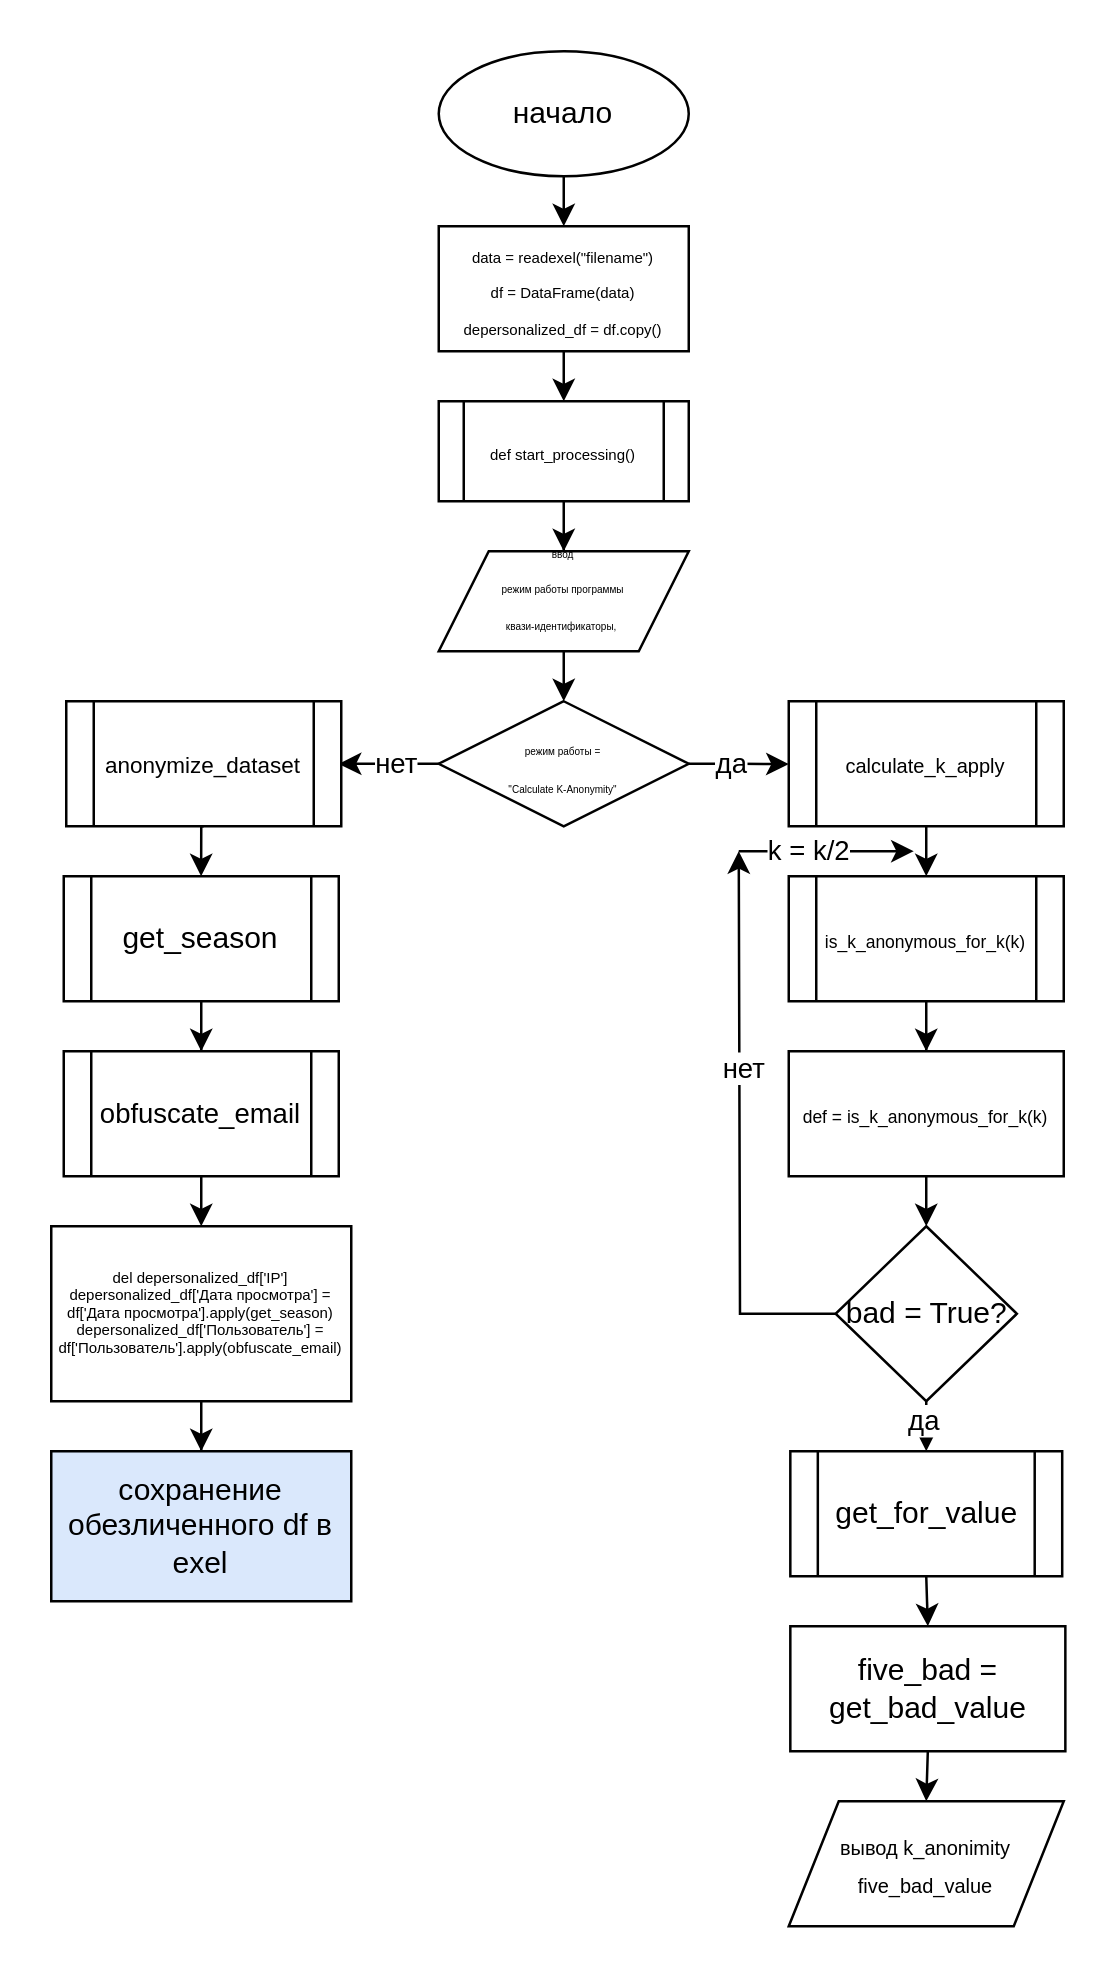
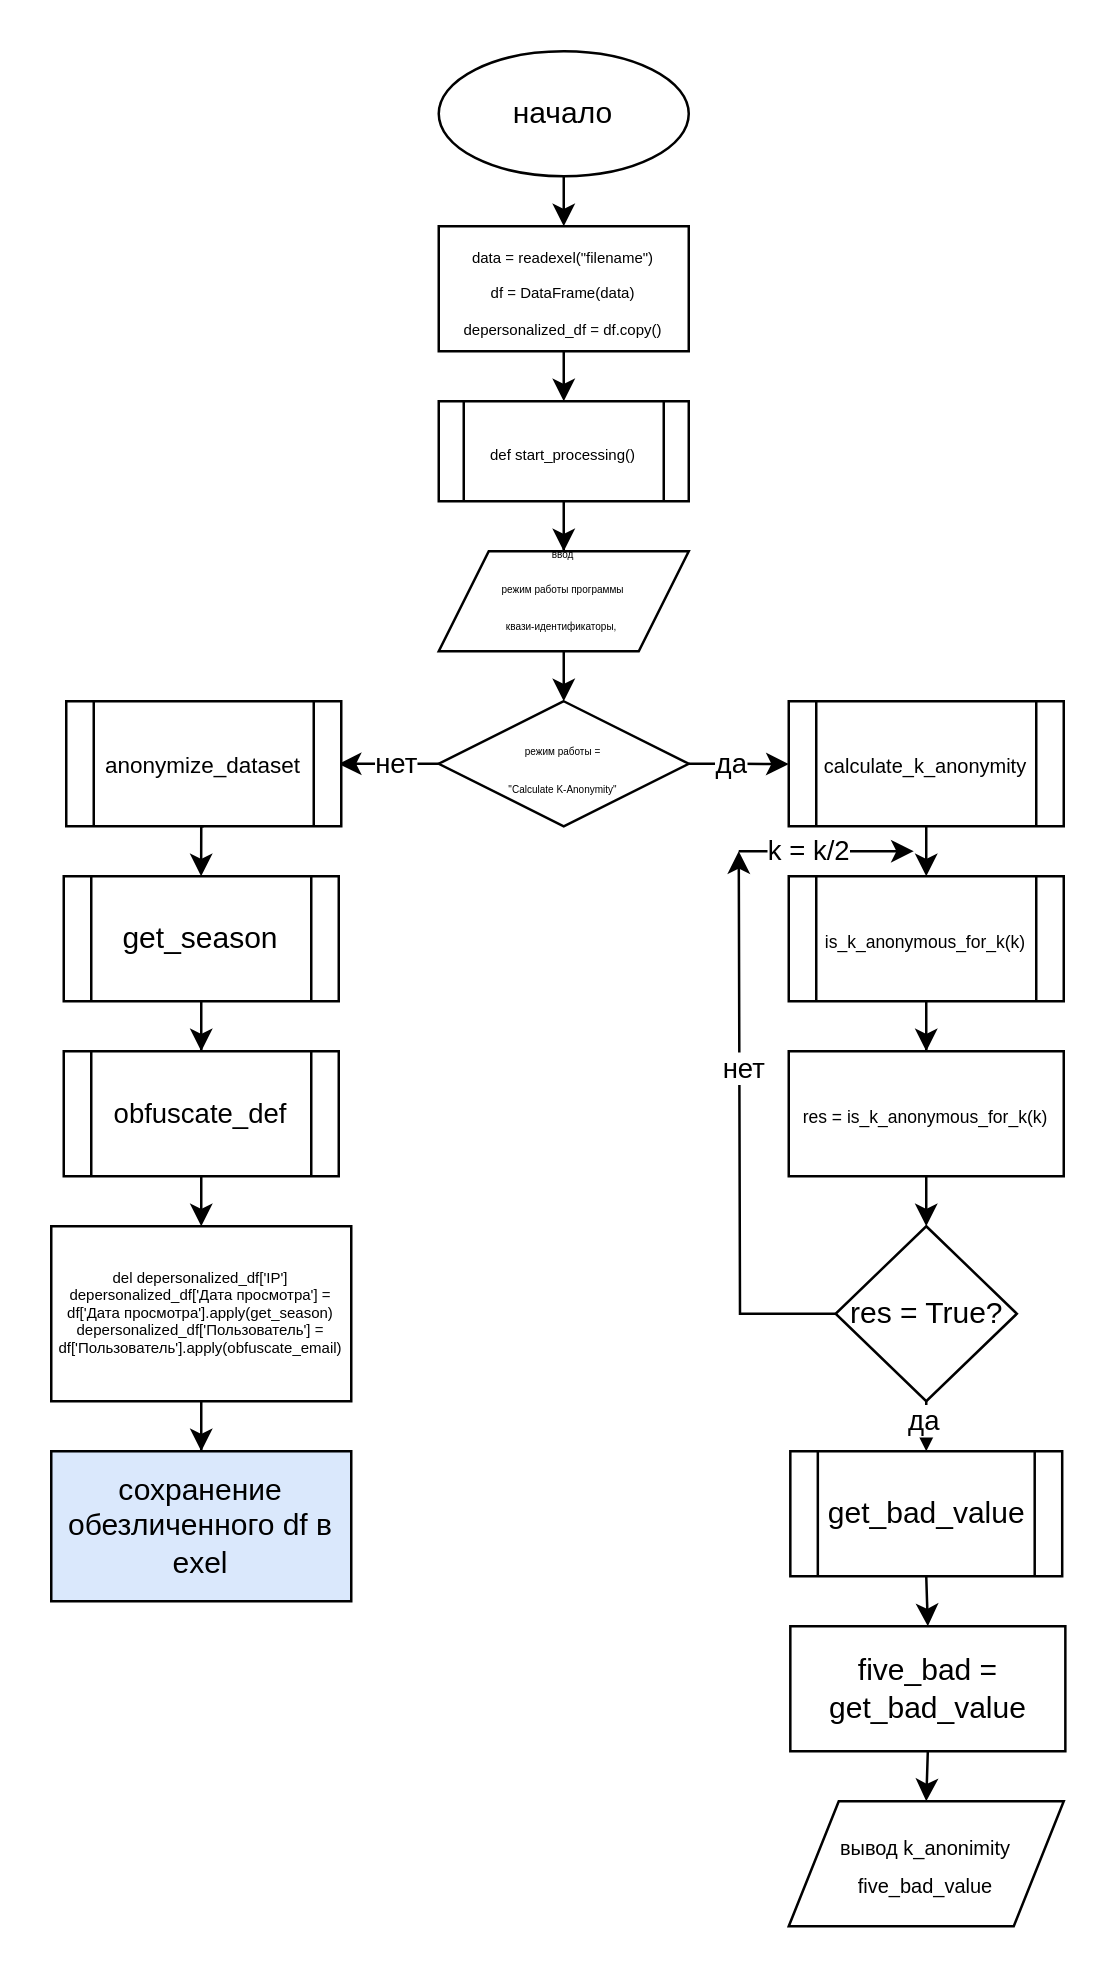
- <mxCell id="19" value="&lt;font style=&quot;font-size: 8px;&quot;&gt;calculate_k_apply&lt;/font&gt;" style="shape=process;whiteSpace=wrap;html=1;backgroundOutline=1;" vertex="1" parent="1"><mxGeometry x="315" y="280" width="110" height="50" as="geometry" /></mxCell>
+ <mxCell id="19" value="&lt;font style=&quot;font-size: 8px;&quot;&gt;calculate_k_anonymity&lt;/font&gt;" style="shape=process;whiteSpace=wrap;html=1;backgroundOutline=1;" vertex="1" parent="1"><mxGeometry x="315" y="280" width="110" height="50" as="geometry" /></mxCell>
- <mxCell id="41" value="&lt;font style=&quot;font-size: 11px;&quot;&gt;obfuscate_email&lt;/font&gt;" style="shape=process;whiteSpace=wrap;html=1;backgroundOutline=1;" vertex="1" parent="1"><mxGeometry x="25" y="420" width="110" height="50" as="geometry" /></mxCell>
+ <mxCell id="41" value="&lt;font style=&quot;font-size: 11px;&quot;&gt;obfuscate_def&lt;/font&gt;" style="shape=process;whiteSpace=wrap;html=1;backgroundOutline=1;" vertex="1" parent="1"><mxGeometry x="25" y="420" width="110" height="50" as="geometry" /></mxCell>
- <mxCell id="23" value="&lt;font style=&quot;font-size: 7px;&quot;&gt;def =&amp;nbsp;is_k_anonymous_for_k(k)&lt;/font&gt;" style="whiteSpace=wrap;html=1;" vertex="1" parent="1"><mxGeometry x="315" y="420" width="110" height="50" as="geometry" /></mxCell>
+ <mxCell id="23" value="&lt;font style=&quot;font-size: 7px;&quot;&gt;res =&amp;nbsp;is_k_anonymous_for_k(k)&lt;/font&gt;" style="whiteSpace=wrap;html=1;" vertex="1" parent="1"><mxGeometry x="315" y="420" width="110" height="50" as="geometry" /></mxCell>
- <mxCell id="28" value="bad = True?" style="rhombus;whiteSpace=wrap;html=1;" vertex="1" parent="1"><mxGeometry x="333.75" y="490" width="72.5" height="70" as="geometry" /></mxCell>
+ <mxCell id="28" value="res = True?" style="rhombus;whiteSpace=wrap;html=1;" vertex="1" parent="1"><mxGeometry x="333.75" y="490" width="72.5" height="70" as="geometry" /></mxCell>
- <mxCell id="30" value="get_for_value" style="shape=process;whiteSpace=wrap;html=1;backgroundOutline=1;" vertex="1" parent="1"><mxGeometry x="315.63" y="580" width="108.75" height="50" as="geometry" /></mxCell>
+ <mxCell id="30" value="get_bad_value" style="shape=process;whiteSpace=wrap;html=1;backgroundOutline=1;" vertex="1" parent="1"><mxGeometry x="315.63" y="580" width="108.75" height="50" as="geometry" /></mxCell>
